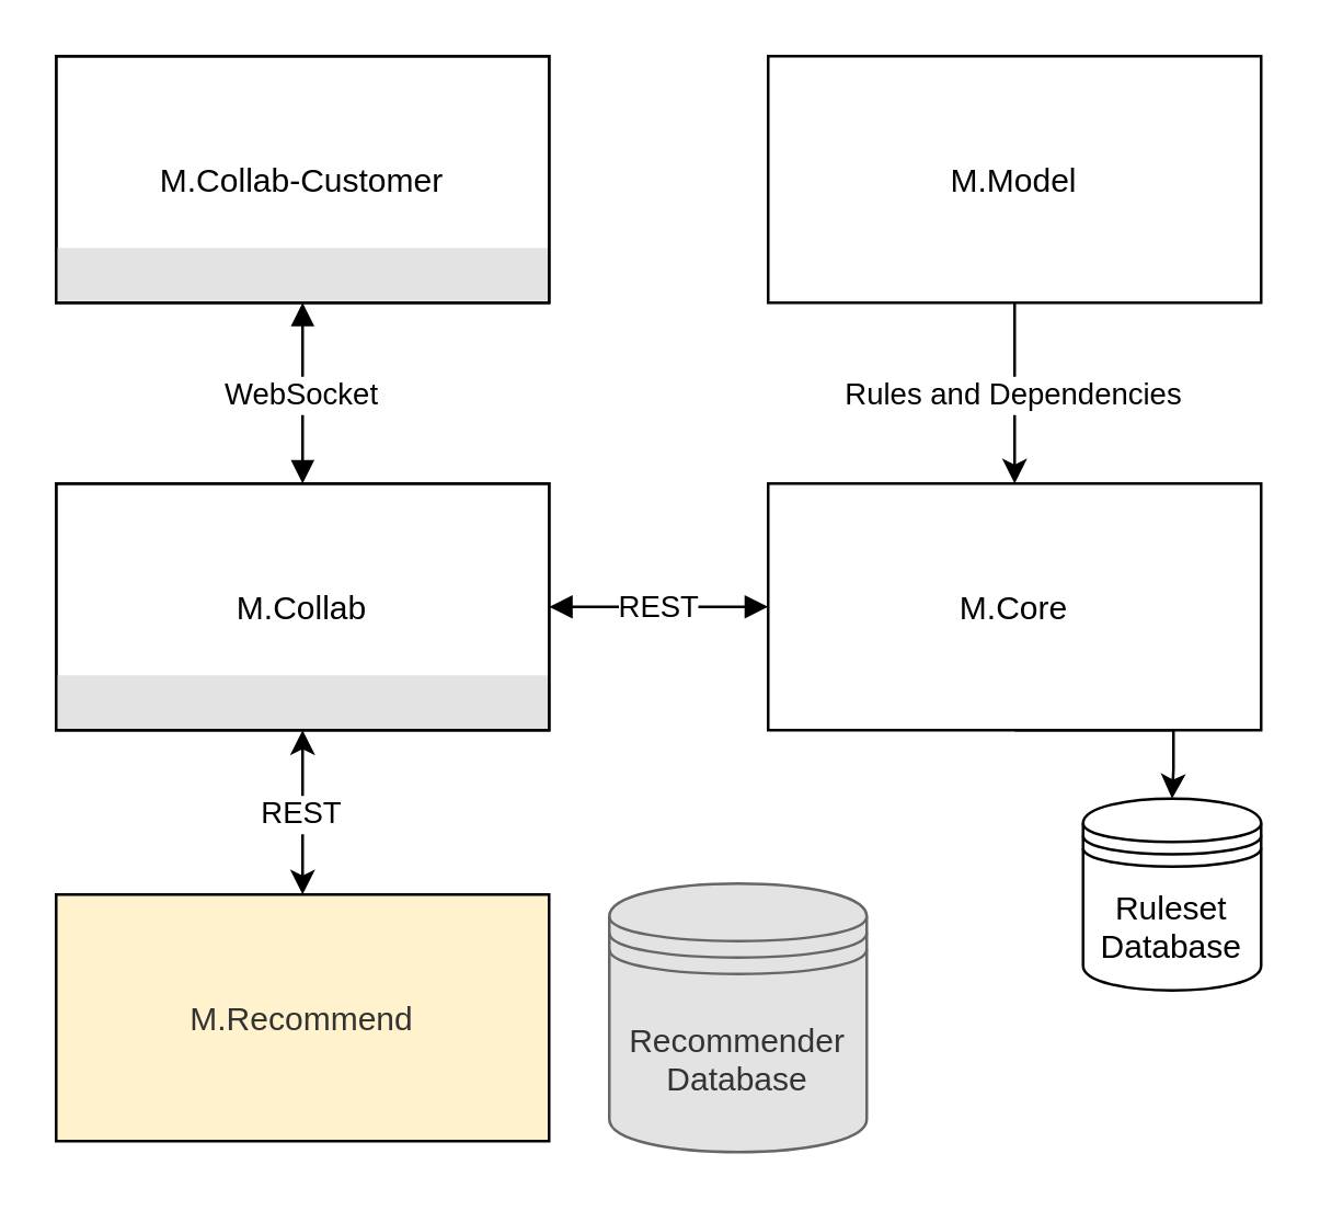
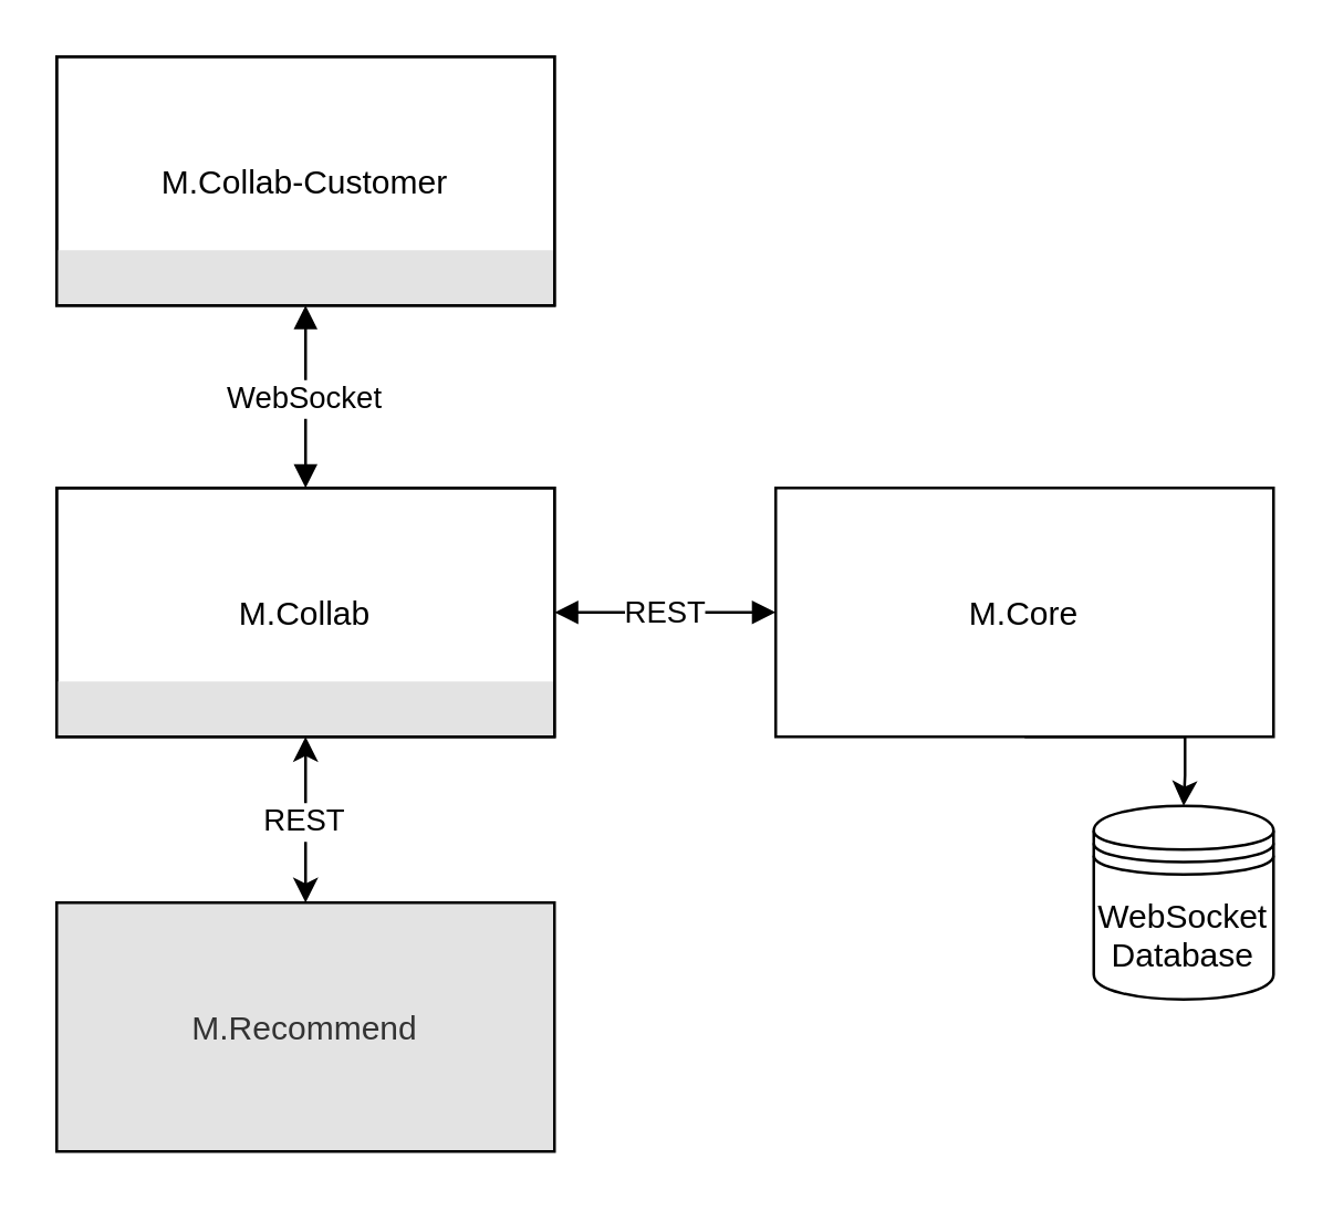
- <mxCell id="3" value="M.Model" style="" parent="1" vertex="1"><mxGeometry x="280" y="20" width="180" height="90" as="geometry" /></mxCell>
- <mxCell id="2" value="Rules and Dependencies" style="edgeStyle=orthogonalEdgeStyle;rounded=0;orthogonalLoop=1;jettySize=auto;" parent="1" source="3" target="8" edge="1"><mxGeometry x="-0.011" relative="1" as="geometry"><mxPoint as="offset" /></mxGeometry></mxCell>
- <mxCell id="9" value="Ruleset&#10;Database" style="shape=datastore;" parent="1" vertex="1"><mxGeometry x="395" y="291" width="65" height="70" as="geometry" /></mxCell>
+ <mxCell id="9" value="WebSocket&#10;Database" style="shape=datastore;" parent="1" vertex="1"><mxGeometry x="395" y="291" width="65" height="70" as="geometry" /></mxCell>
- <mxCell id="14" value="M.Recommend" style="comic=0;shadow=0;rounded=0;glass=0;fillColor=#fff2cc;strokeColor=#000000;fontColor=#333333;noLabel=0;" parent="1" vertex="1"><mxGeometry x="20" y="326" width="180" height="90" as="geometry" /></mxCell>
+ <mxCell id="14" value="M.Recommend" style="comic=0;shadow=0;rounded=0;glass=0;fillColor=#E3E3E3;strokeColor=#000000;fontColor=#333333;noLabel=0;" parent="1" vertex="1"><mxGeometry x="20" y="326" width="180" height="90" as="geometry" /></mxCell>
- <mxCell id="15" value="Recommender&#10;Database" style="shape=datastore;fillColor=#E3E3E3;strokeColor=#666666;fontColor=#333333;" parent="1" vertex="1"><mxGeometry x="222" y="322" width="94" height="98" as="geometry" /></mxCell>
